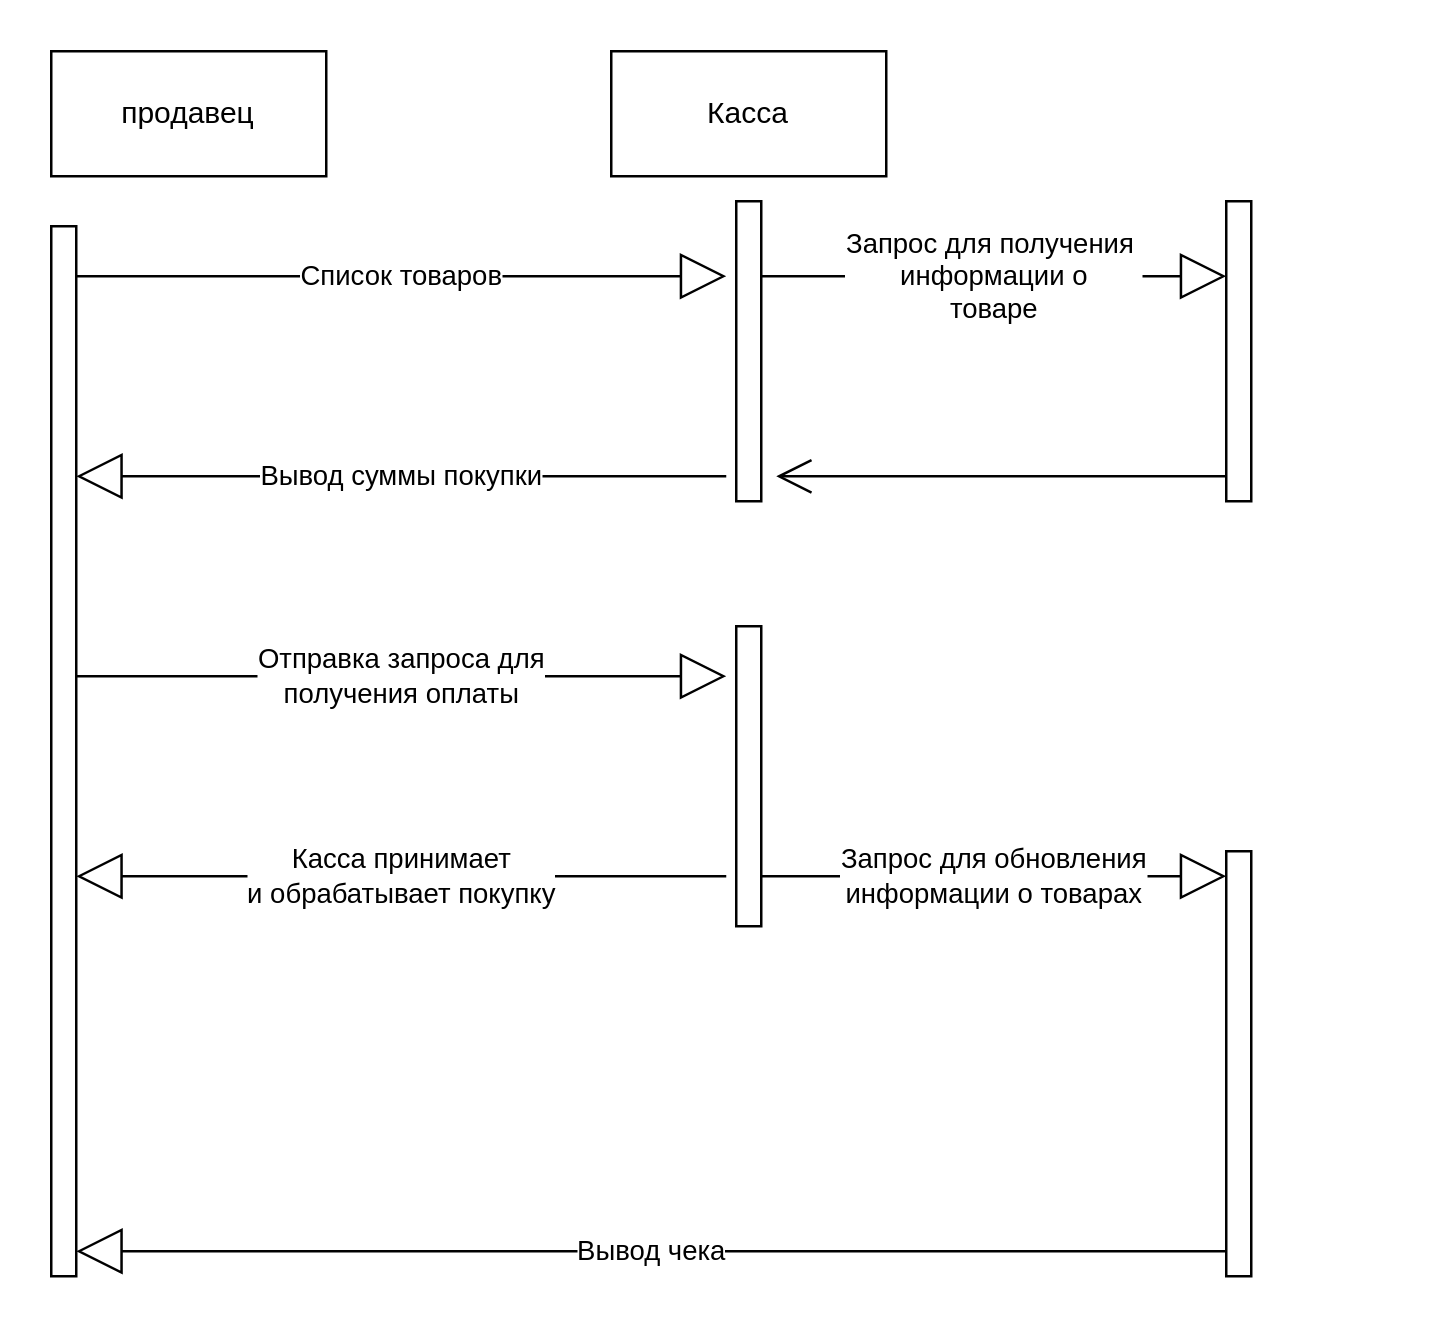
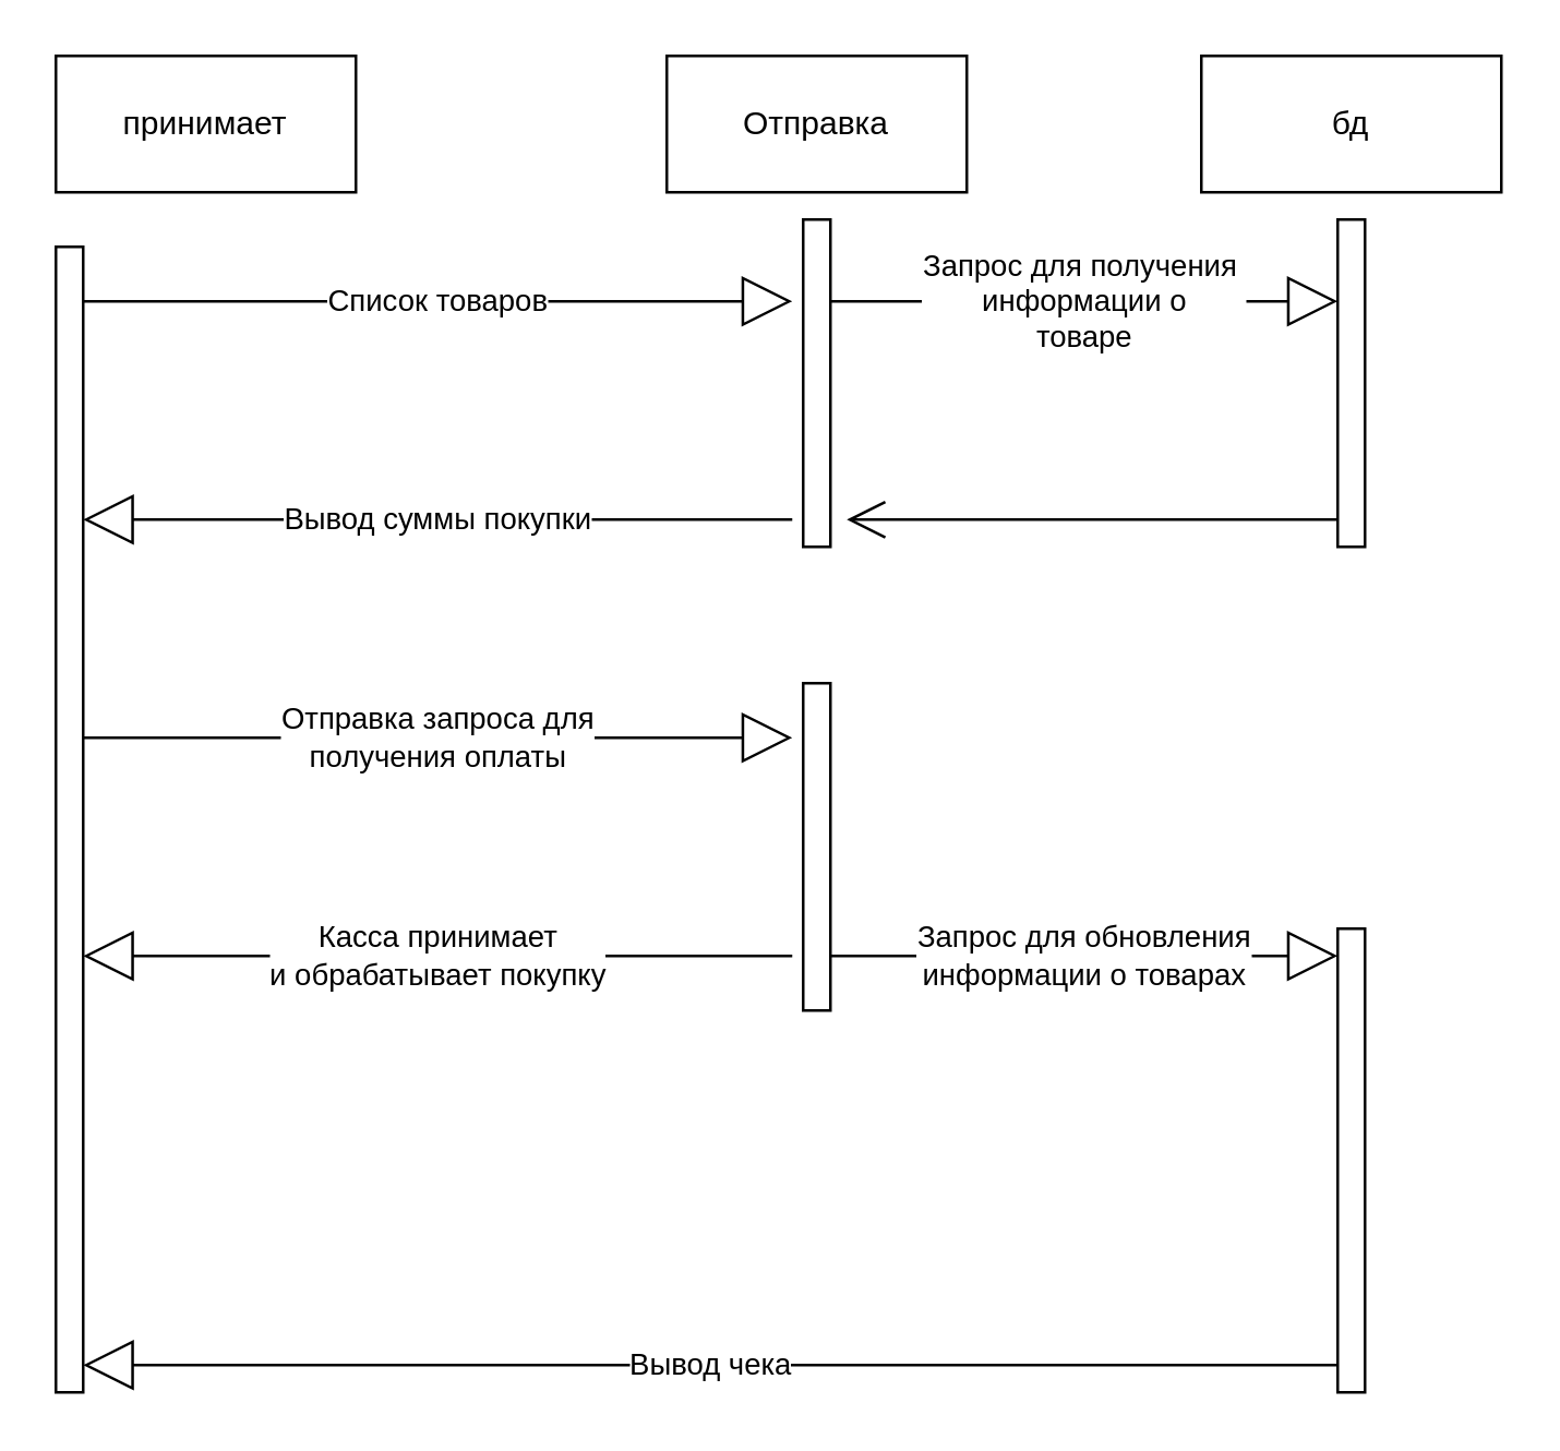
- <mxCell id="2" value="продавец" style="html=1;whiteSpace=wrap;" vertex="1" parent="1"><mxGeometry x="20" y="20" width="110" height="50" as="geometry" /></mxCell>
+ <mxCell id="2" value="принимает" style="html=1;whiteSpace=wrap;" vertex="1" parent="1"><mxGeometry x="20" y="20" width="110" height="50" as="geometry" /></mxCell>
- <mxCell id="4" value="Касса" style="html=1;whiteSpace=wrap;" vertex="1" parent="1"><mxGeometry x="244" y="20" width="110" height="50" as="geometry" /></mxCell>
+ <mxCell id="4" value="Отправка" style="html=1;whiteSpace=wrap;" vertex="1" parent="1"><mxGeometry x="244" y="20" width="110" height="50" as="geometry" /></mxCell>
+ <mxCell id="5" value="бд" style="html=1;whiteSpace=wrap;" vertex="1" parent="1"><mxGeometry x="440" y="20" width="110" height="50" as="geometry" /></mxCell>
